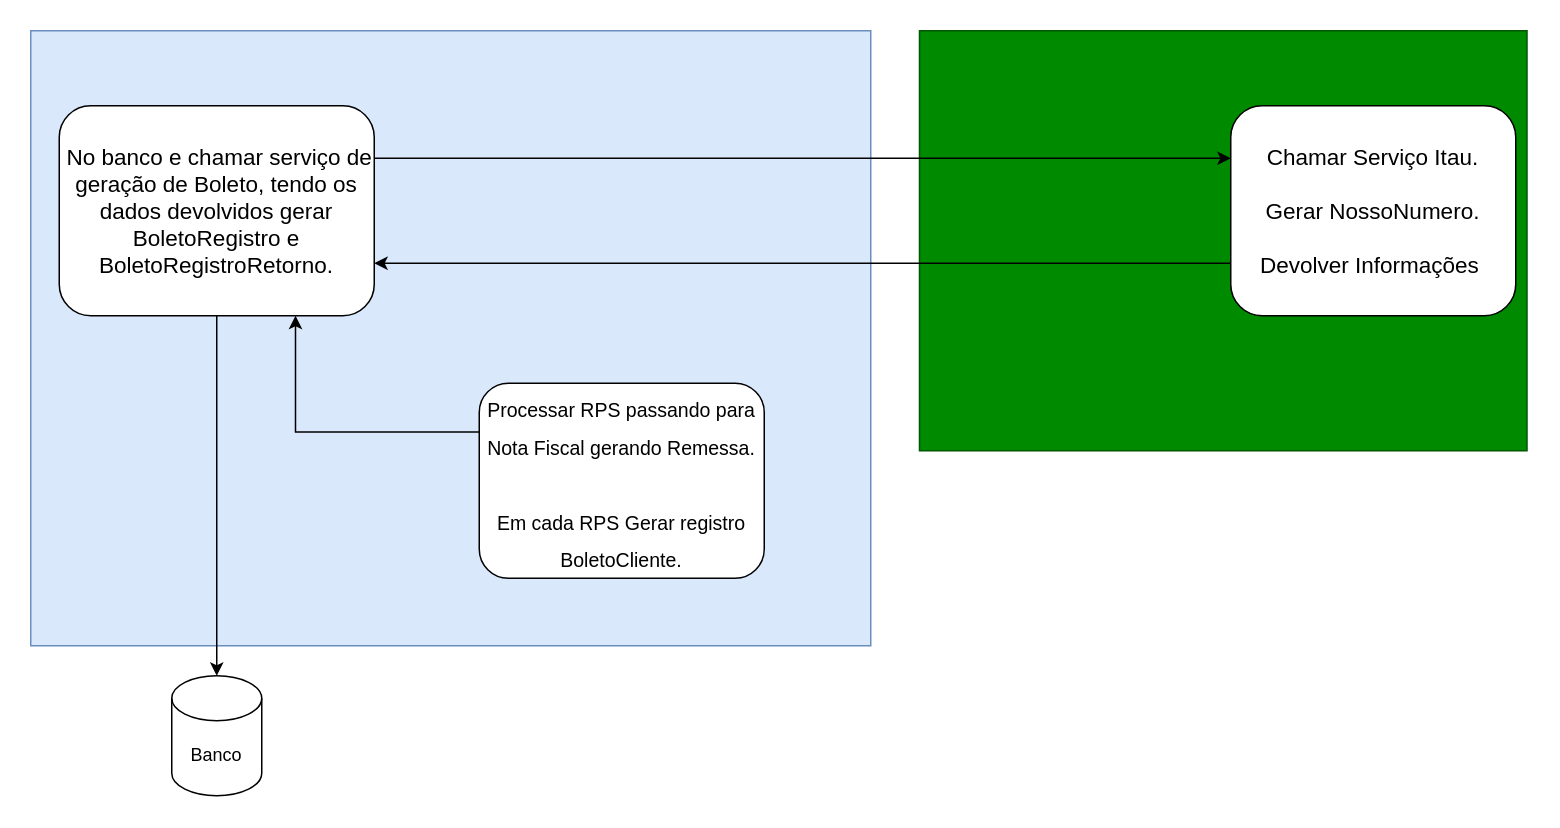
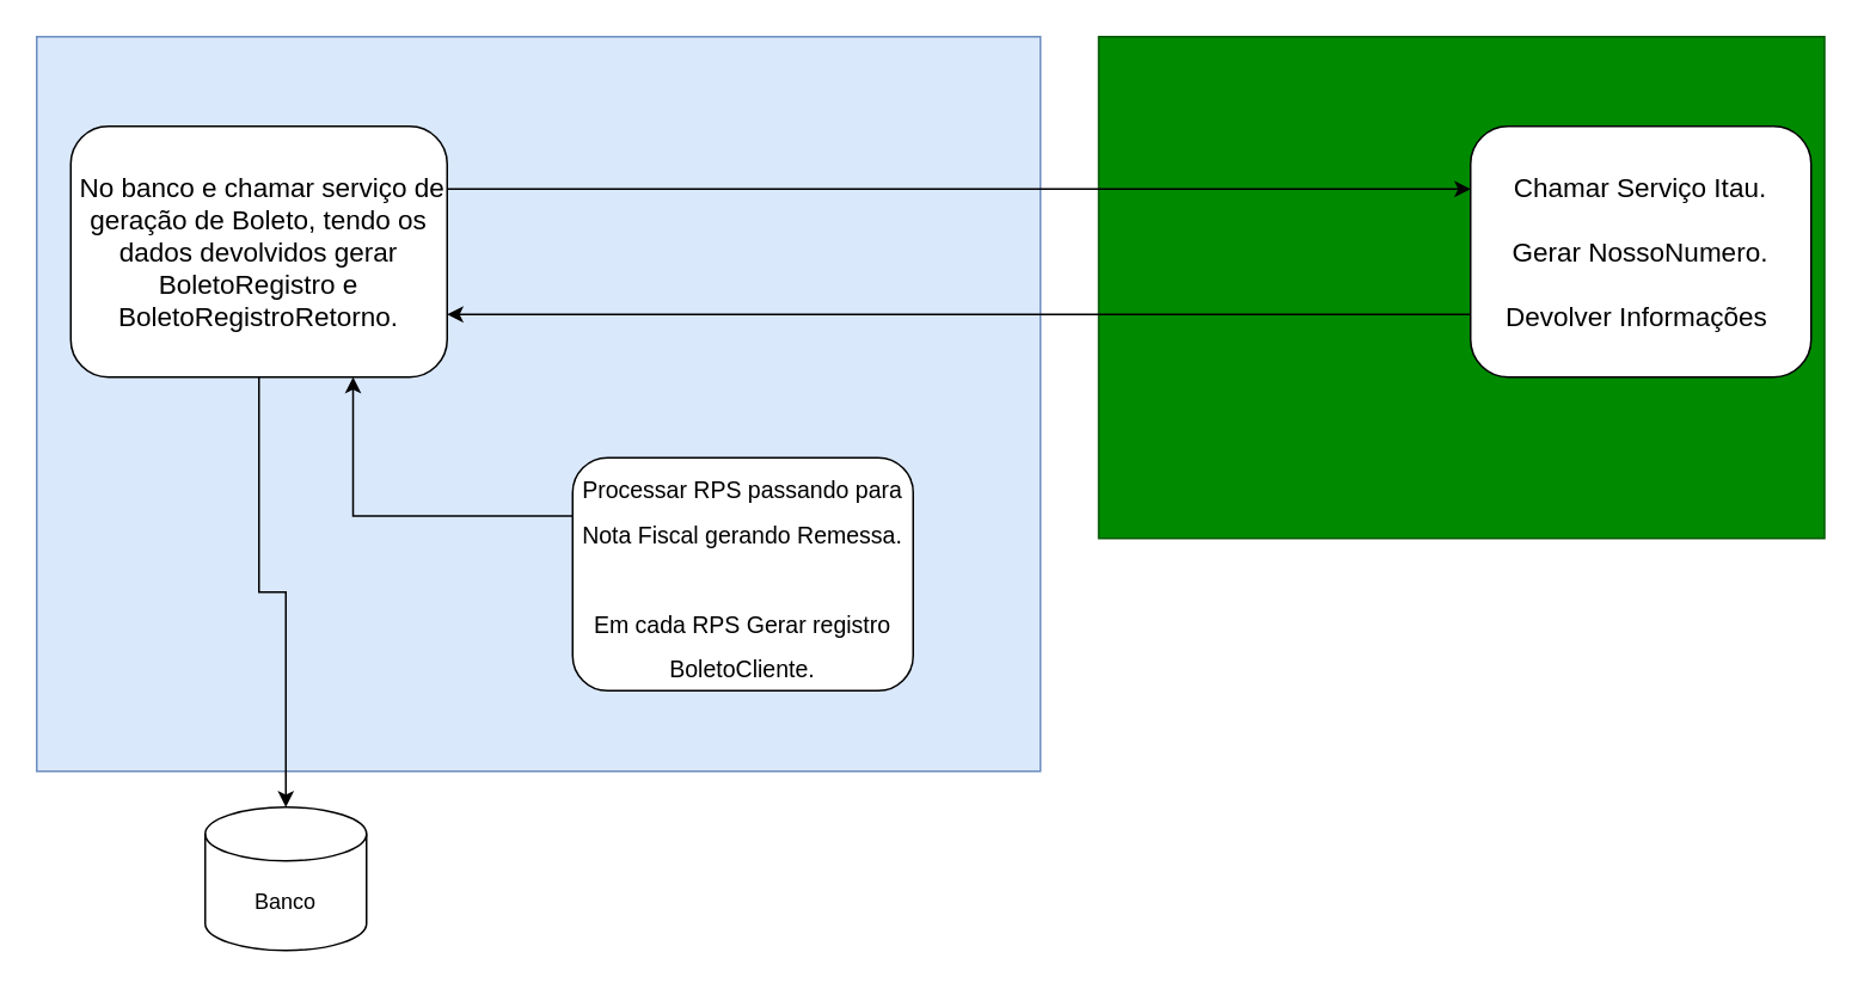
- <mxCell id="9" value="Banco" style="shape=cylinder3;whiteSpace=wrap;html=1;boundedLbl=1;backgroundOutline=1;size=15;" vertex="1" parent="1"><mxGeometry x="114" y="450" width="60" height="80" as="geometry" /></mxCell>
+ <mxCell id="9" value="Banco" style="shape=cylinder3;whiteSpace=wrap;html=1;boundedLbl=1;backgroundOutline=1;size=15;" vertex="1" parent="1"><mxGeometry x="114" y="450" width="90" height="80" as="geometry" /></mxCell>
